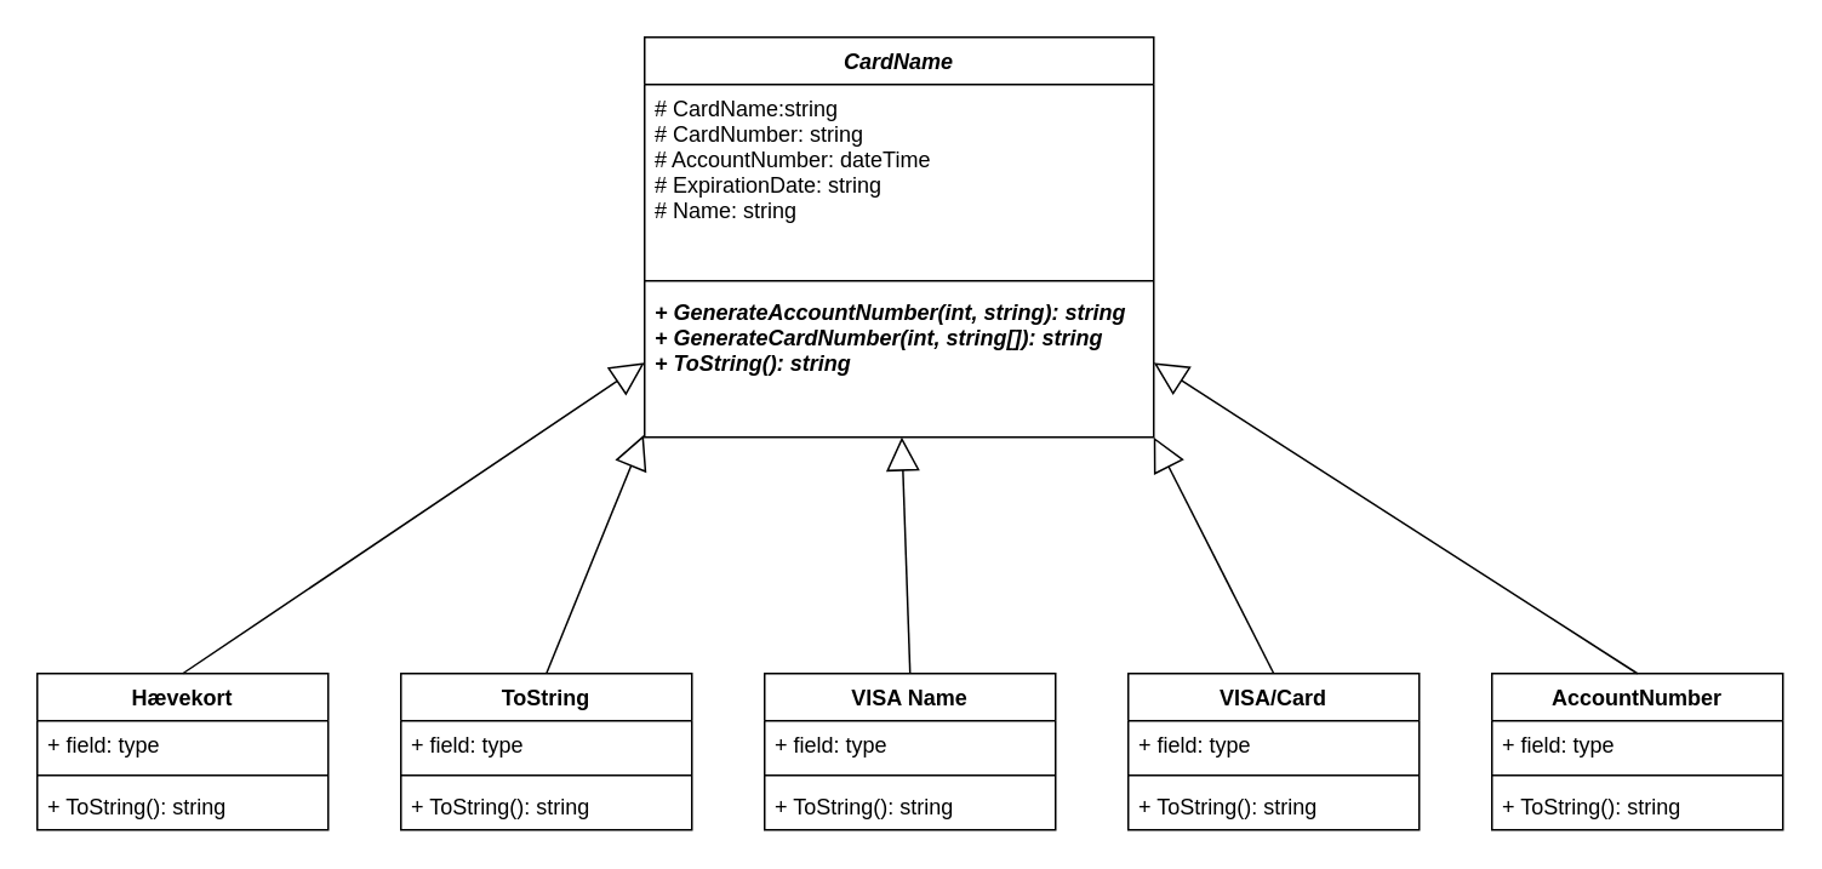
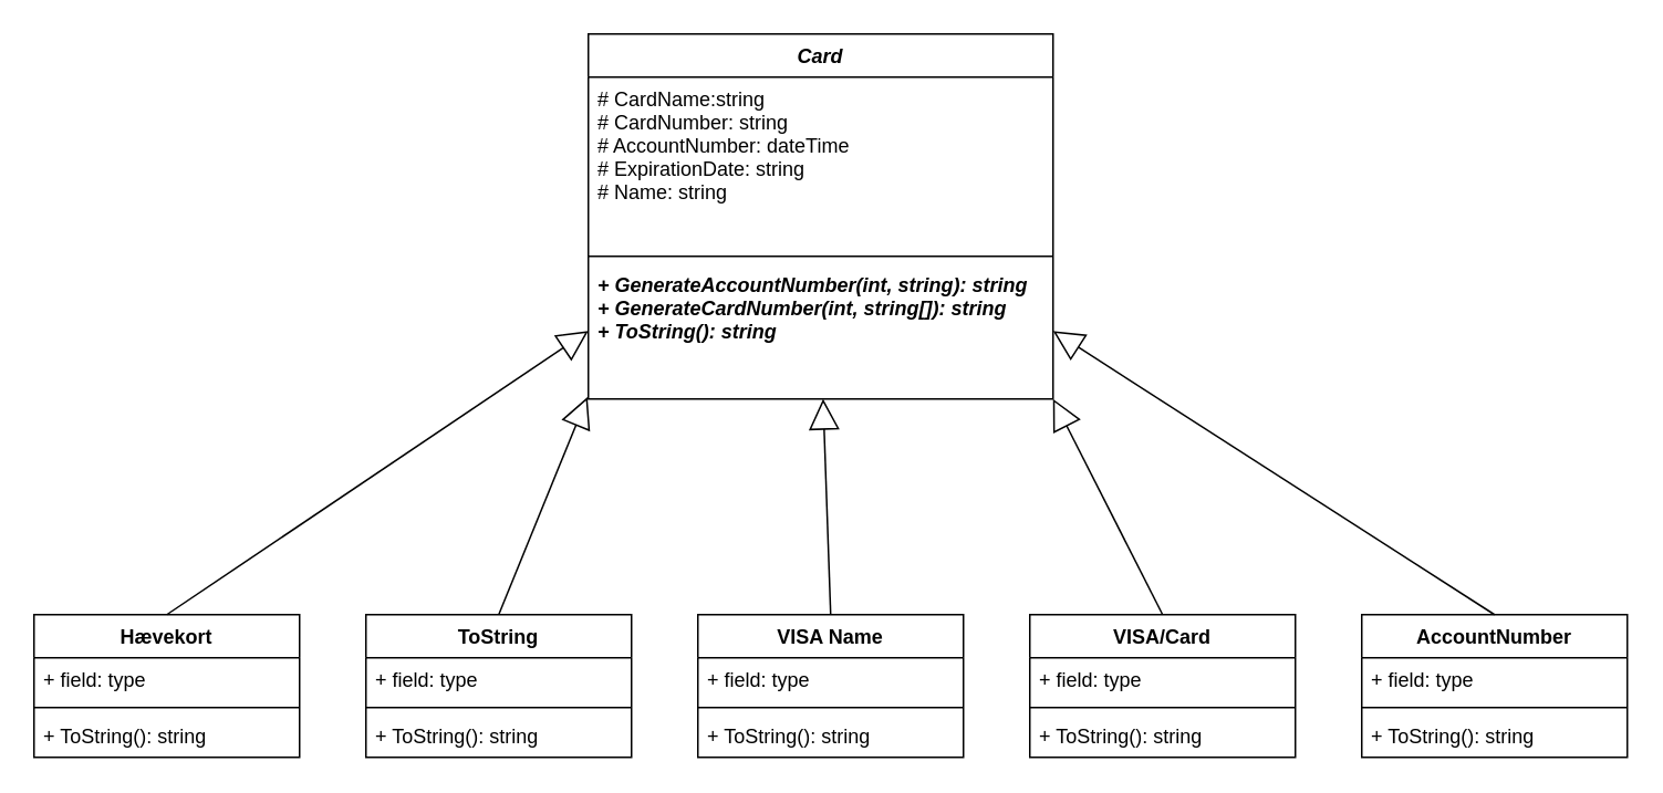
- <mxCell id="2" value="CardName" style="swimlane;fontStyle=3;align=center;verticalAlign=top;childLayout=stackLayout;horizontal=1;startSize=26;horizontalStack=0;resizeParent=1;resizeParentMax=0;resizeLast=0;collapsible=1;marginBottom=0;" parent="1" vertex="1"><mxGeometry x="354" y="20" width="280" height="220" as="geometry" /></mxCell>
+ <mxCell id="2" value="Card" style="swimlane;fontStyle=3;align=center;verticalAlign=top;childLayout=stackLayout;horizontal=1;startSize=26;horizontalStack=0;resizeParent=1;resizeParentMax=0;resizeLast=0;collapsible=1;marginBottom=0;" parent="1" vertex="1"><mxGeometry x="354" y="20" width="280" height="220" as="geometry" /></mxCell>
